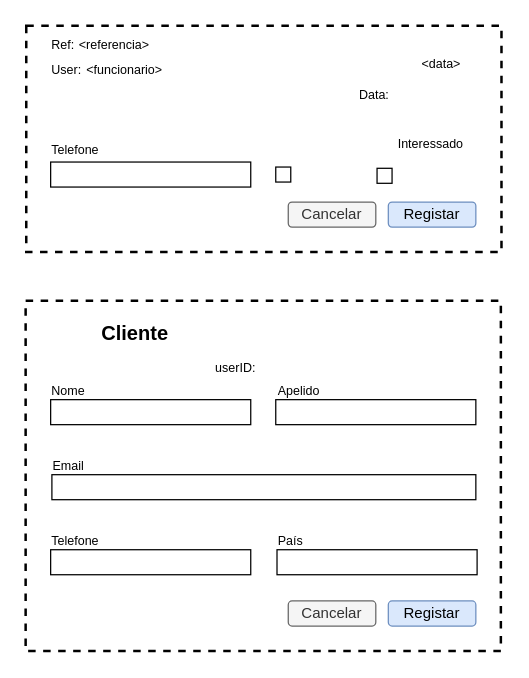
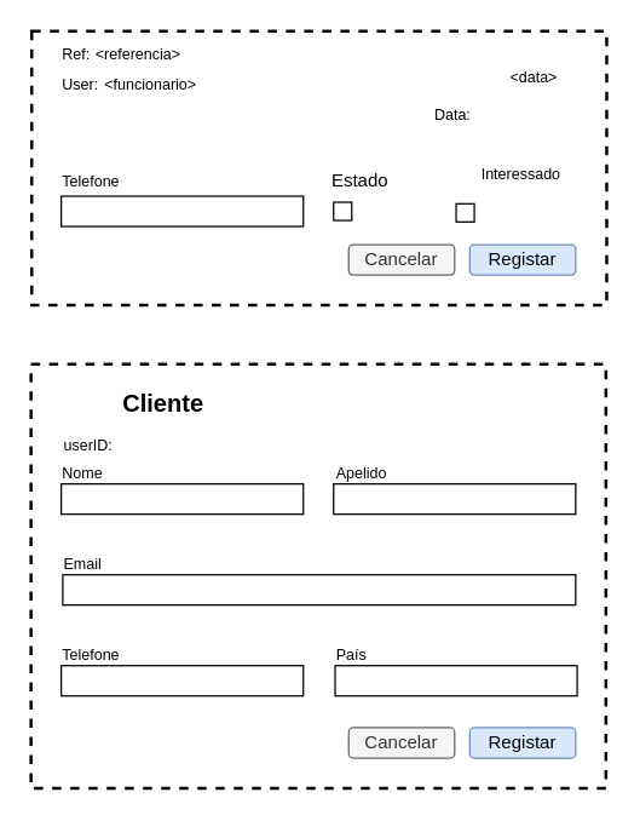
+ <mxCell id="12" value="Estado" style="text;html=1;align=left;verticalAlign=middle;resizable=0;points=[];autosize=1;strokeColor=none;fillColor=none;fontSize=12;fontColor=#000000;fontStyle=0" parent="2" vertex="1"><mxGeometry x="196.5" y="89" width="50" height="20" as="geometry" /></mxCell>
- <mxCell id="33" value="userID:" style="text;html=1;align=left;verticalAlign=top;resizable=0;points=[];autosize=1;strokeColor=none;fillColor=none;fontStyle=0;fontSize=10;" parent="18" vertex="1"><mxGeometry x="150" y="41" width="42" height="16" as="geometry" /></mxCell>
+ <mxCell id="33" value="userID:" style="text;html=1;align=left;verticalAlign=top;resizable=0;points=[];autosize=1;strokeColor=none;fillColor=none;fontStyle=0;fontSize=10;" parent="18" vertex="1"><mxGeometry x="20" y="41" width="42" height="16" as="geometry" /></mxCell>
